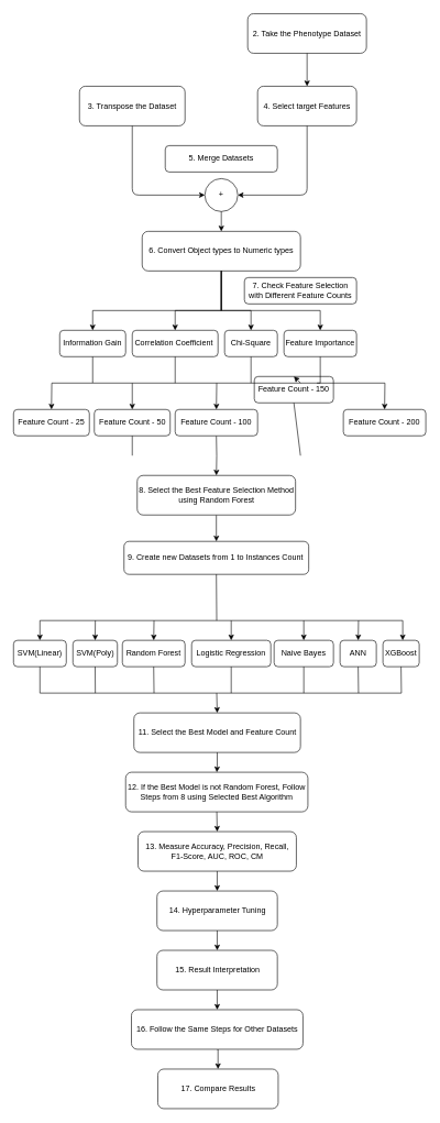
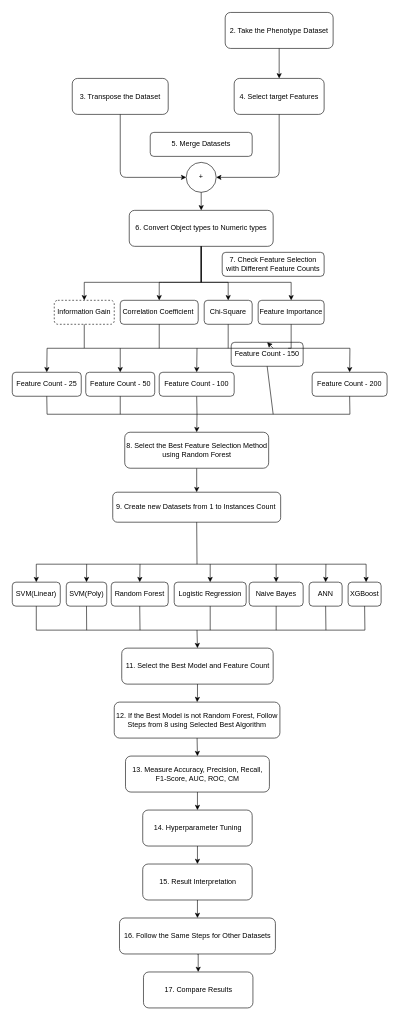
- <mxCell id="13" value="Information Gain" style="rounded=1;whiteSpace=wrap;html=1;" parent="1" vertex="1"><mxGeometry x="90" y="500" width="100" height="40" as="geometry" /></mxCell>
+ <mxCell id="13" value="Information Gain" style="rounded=1;whiteSpace=wrap;html=1;dashed=1;" parent="1" vertex="1"><mxGeometry x="90" y="500" width="100" height="40" as="geometry" /></mxCell>
+ <mxCell id="37" value="" style="endArrow=none;html=1;rounded=0;exitX=0.5;exitY=1;exitDx=0;exitDy=0;entryX=0.5;entryY=1;entryDx=0;entryDy=0;endFill=0;" parent="1" source="17" target="22" edge="1"><mxGeometry width="50" height="50" relative="1" as="geometry"><mxPoint x="320" y="590" as="sourcePoint" /><mxPoint x="370" y="540" as="targetPoint" /><Array as="points"><mxPoint x="78" y="690" /><mxPoint x="330" y="690" /><mxPoint x="583" y="690" /></Array></mxGeometry></mxCell>
